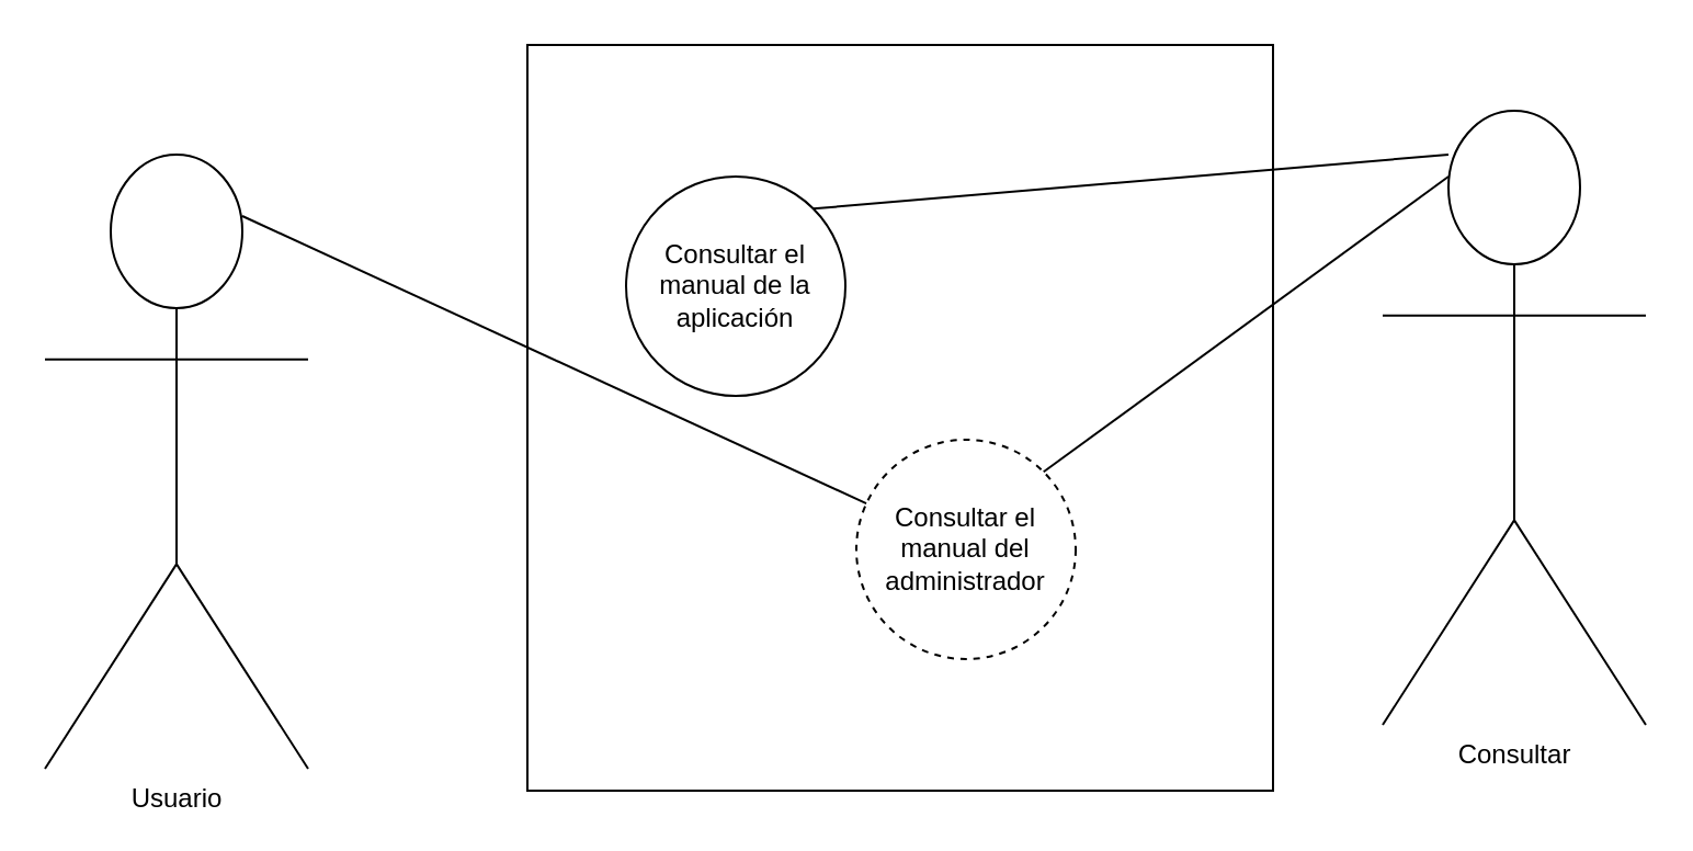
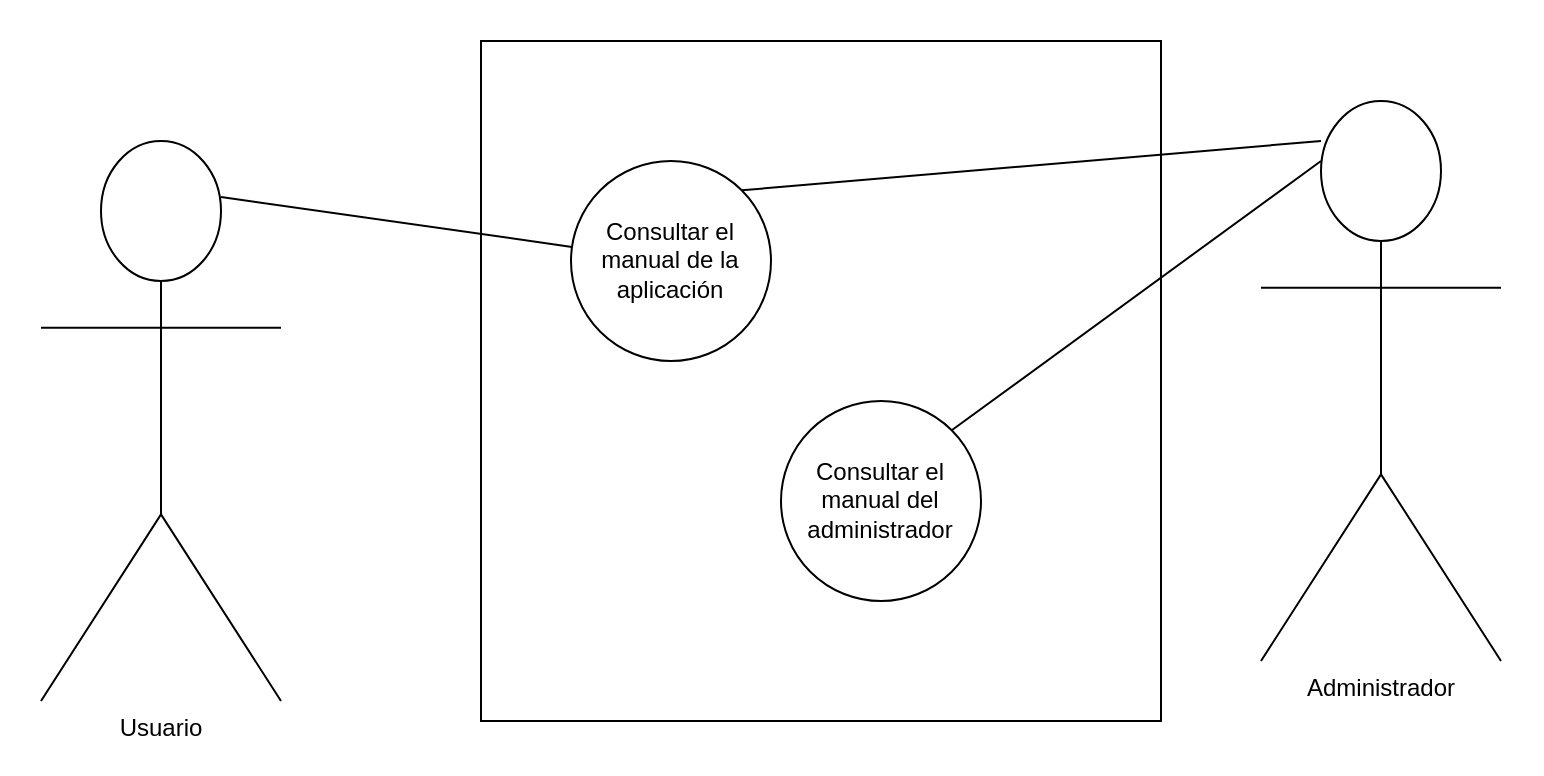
- <mxCell id="5" value="" style="endArrow=none;html=1;rounded=0;exitX=0.75;exitY=0.1;exitDx=0;exitDy=0;exitPerimeter=0;" parent="1" source="2" target="7" edge="1"><mxGeometry width="50" height="50" relative="1" as="geometry"><mxPoint x="340" y="330" as="sourcePoint" /><mxPoint x="390" y="280" as="targetPoint" /></mxGeometry></mxCell>
+ <mxCell id="5" value="" style="endArrow=none;html=1;rounded=0;exitX=0.75;exitY=0.1;exitDx=0;exitDy=0;exitPerimeter=0;" parent="1" source="2" target="4" edge="1"><mxGeometry width="50" height="50" relative="1" as="geometry"><mxPoint x="340" y="330" as="sourcePoint" /><mxPoint x="390" y="280" as="targetPoint" /></mxGeometry></mxCell>
- <mxCell id="7" value="Consultar el manual del administrador " style="ellipse;whiteSpace=wrap;html=1;aspect=fixed;dashed=1;" parent="1" vertex="1"><mxGeometry x="390" y="200" width="100" height="100" as="geometry" /></mxCell>
+ <mxCell id="7" value="Consultar el manual del administrador " style="ellipse;whiteSpace=wrap;html=1;aspect=fixed;" parent="1" vertex="1"><mxGeometry x="390" y="200" width="100" height="100" as="geometry" /></mxCell>
- <mxCell id="6" value="Consultar" style="shape=umlActor;verticalLabelPosition=bottom;verticalAlign=top;html=1;outlineConnect=0;" parent="1" vertex="1"><mxGeometry x="630" y="50" width="120" height="280" as="geometry" /></mxCell>
+ <mxCell id="6" value="Administrador" style="shape=umlActor;verticalLabelPosition=bottom;verticalAlign=top;html=1;outlineConnect=0;" parent="1" vertex="1"><mxGeometry x="630" y="50" width="120" height="280" as="geometry" /></mxCell>
